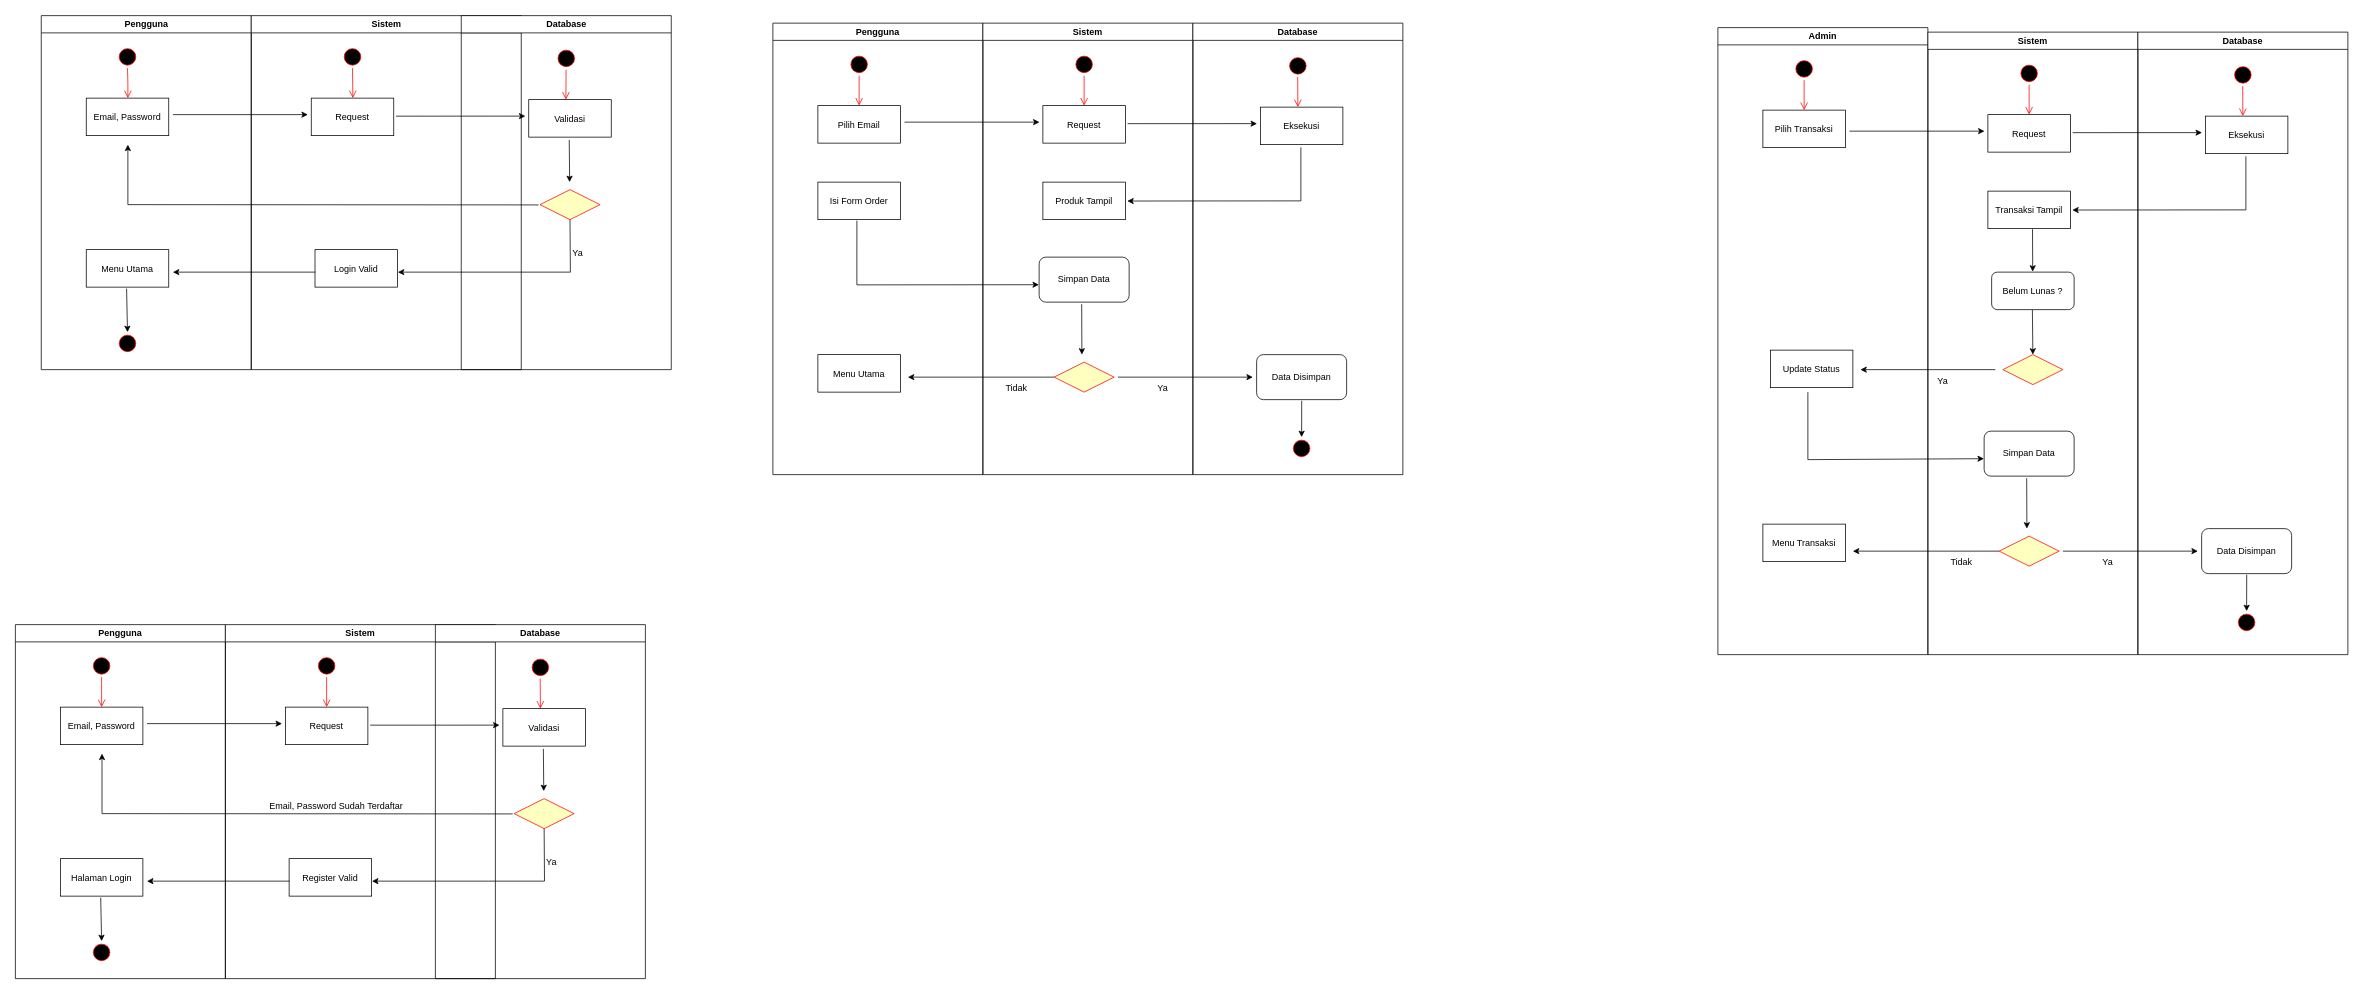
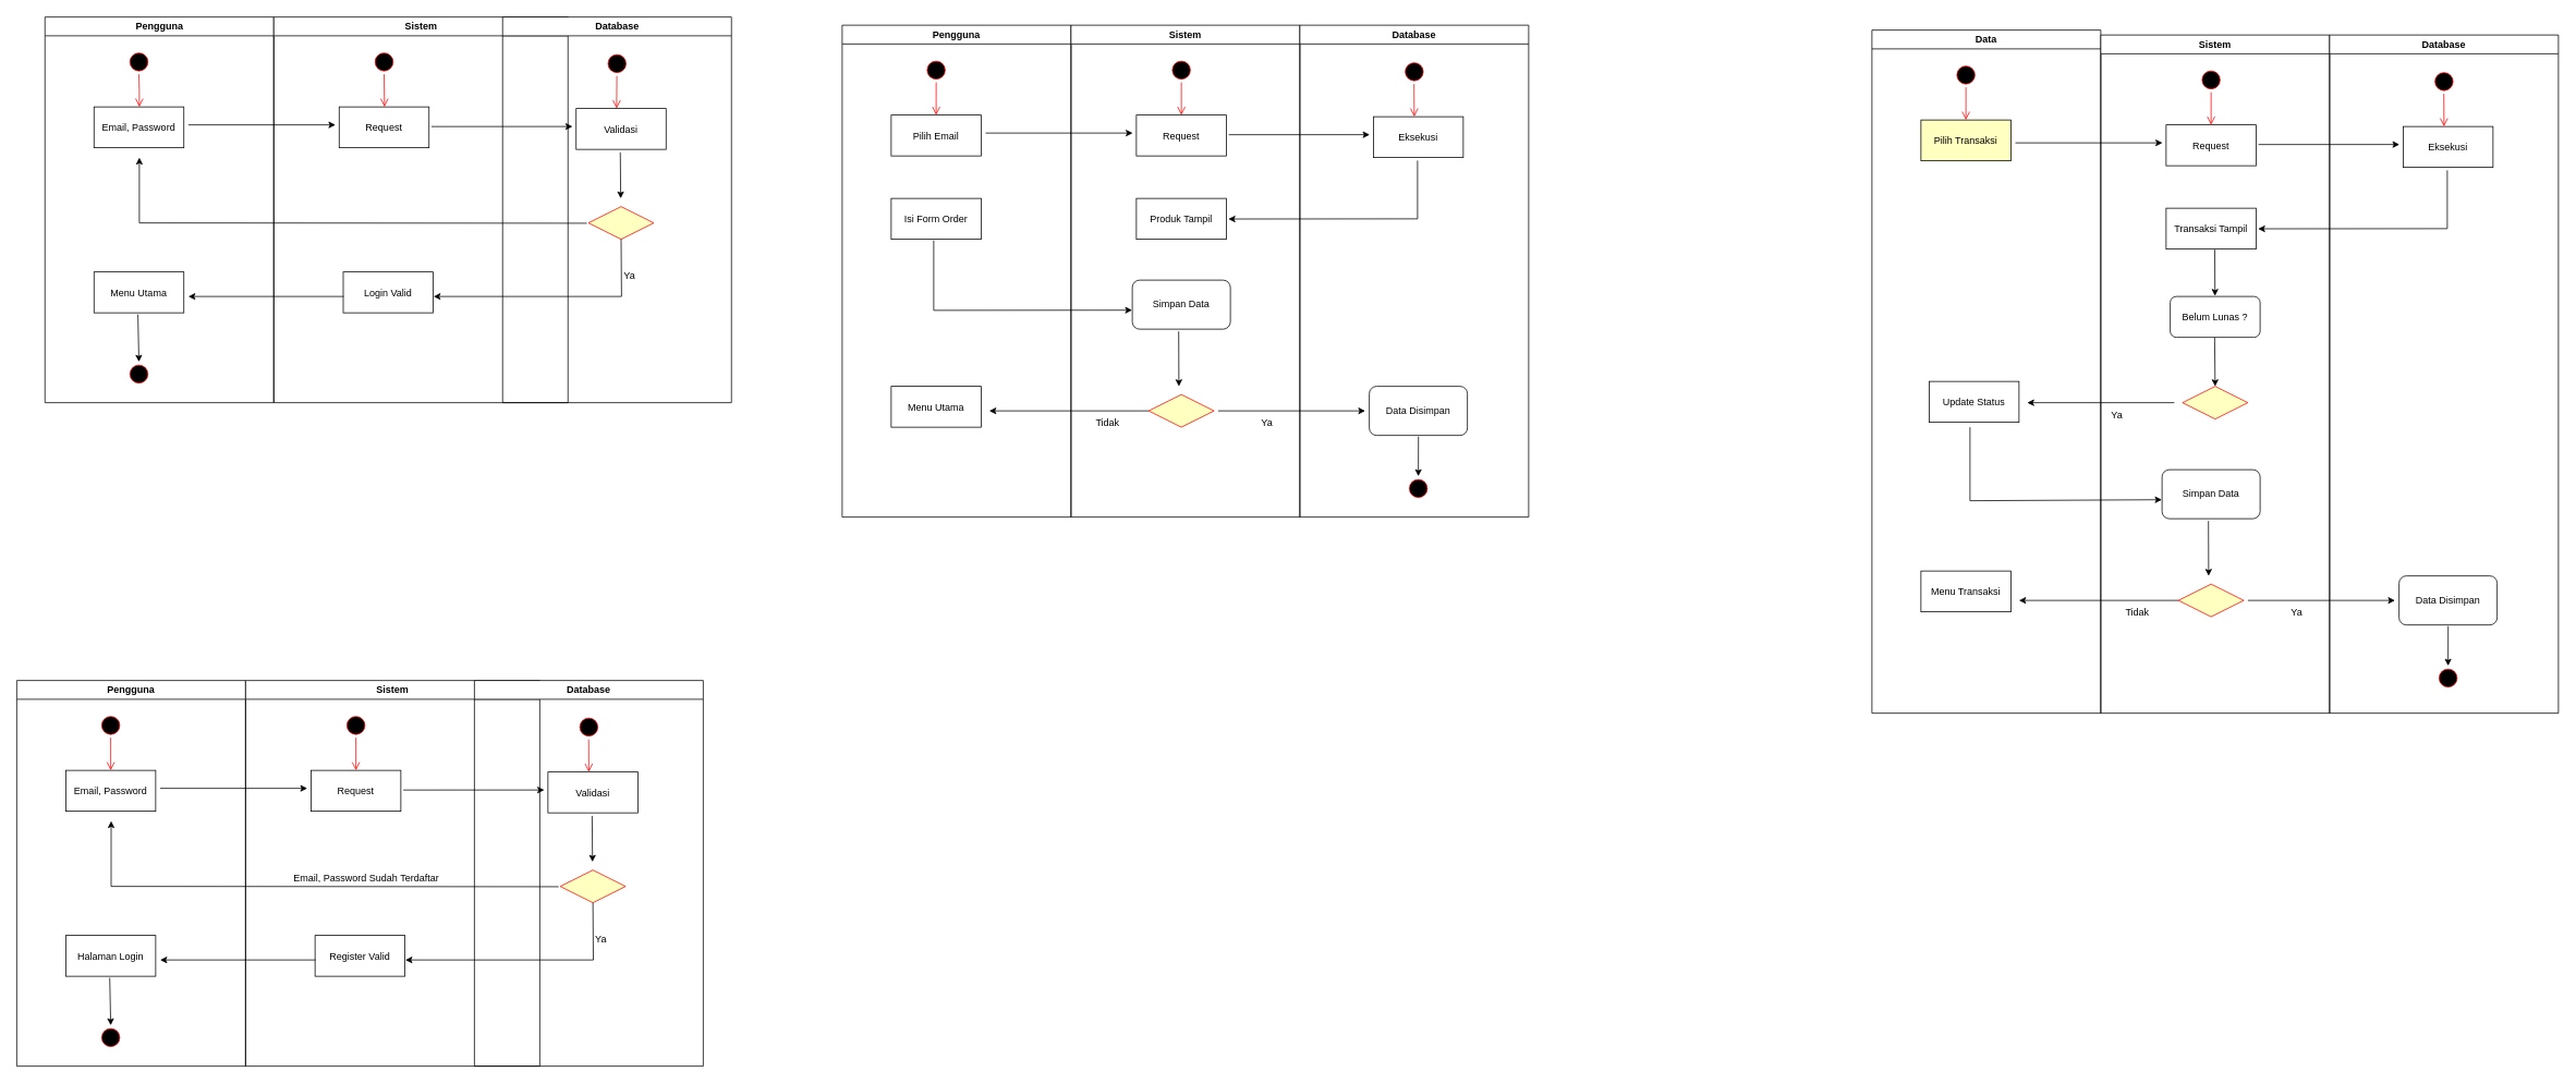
- <mxCell id="80" value="Admin" style="swimlane;whiteSpace=wrap" vertex="1" parent="1"><mxGeometry x="2290" y="36" width="280" height="836" as="geometry" /></mxCell>
+ <mxCell id="80" value="Data" style="swimlane;whiteSpace=wrap" vertex="1" parent="1"><mxGeometry x="2290" y="36" width="280" height="836" as="geometry" /></mxCell>
- <mxCell id="83" value="Pilih Transaksi" style="" vertex="1" parent="80"><mxGeometry x="60" y="110" width="110" height="50" as="geometry" /></mxCell>
+ <mxCell id="83" value="Pilih Transaksi" style="fillColor=#ffffc0;" vertex="1" parent="80"><mxGeometry x="60" y="110" width="110" height="50" as="geometry" /></mxCell>
